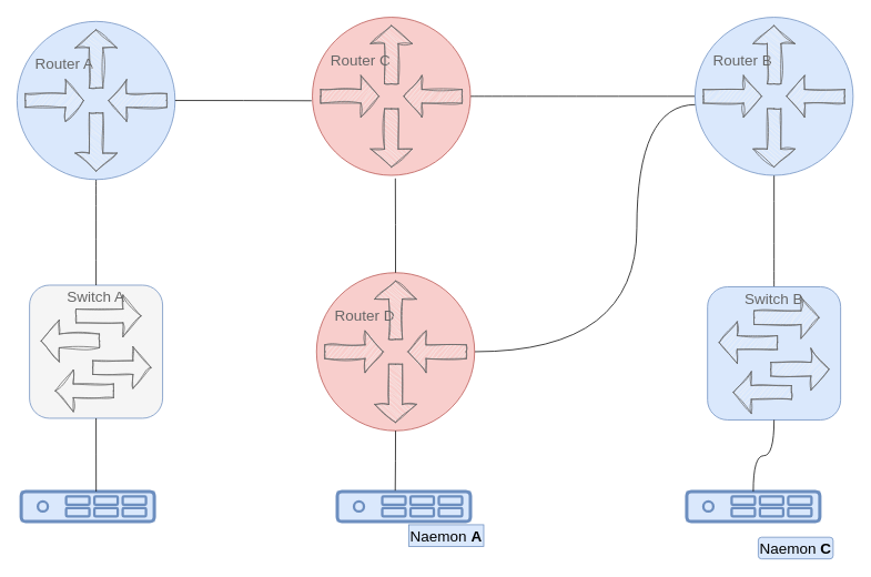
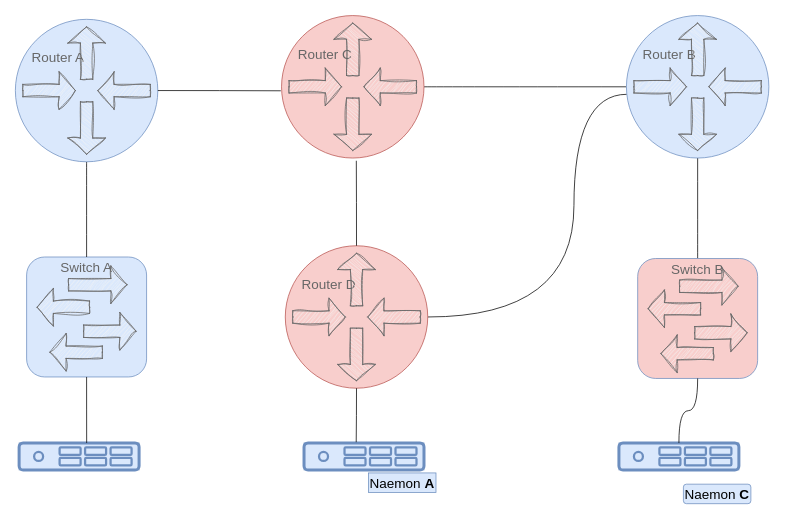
- <mxCell id="31" value="&lt;font style=&quot;font-size: 18px;&quot; color=&quot;#666666&quot;&gt;Switch A&lt;/font&gt;&lt;div&gt;&lt;font color=&quot;#666666&quot;&gt;&lt;br&gt;&lt;/font&gt;&lt;/div&gt;&lt;div&gt;&lt;font color=&quot;#666666&quot;&gt;&lt;br&gt;&lt;/font&gt;&lt;/div&gt;&lt;div&gt;&lt;font color=&quot;#666666&quot;&gt;&lt;br&gt;&lt;/font&gt;&lt;/div&gt;&lt;div&gt;&lt;font color=&quot;#666666&quot;&gt;&lt;br&gt;&lt;/font&gt;&lt;/div&gt;&lt;div&gt;&lt;font color=&quot;#666666&quot;&gt;&lt;br&gt;&lt;/font&gt;&lt;/div&gt;&lt;div&gt;&lt;font color=&quot;#666666&quot;&gt;&lt;br&gt;&lt;/font&gt;&lt;/div&gt;&lt;div&gt;&lt;font color=&quot;#666666&quot;&gt;&lt;br&gt;&lt;/font&gt;&lt;/div&gt;&lt;div&gt;&lt;font color=&quot;#666666&quot;&gt;&lt;br&gt;&lt;/font&gt;&lt;/div&gt;&lt;div&gt;&lt;br&gt;&lt;/div&gt;" style="rounded=1;whiteSpace=wrap;html=1;fillColor=#f5f5f5;strokeColor=#6c8ebf;container=0;" vertex="1" parent="1"><mxGeometry x="35" y="342" width="160" height="160" as="geometry" /></mxCell>
+ <mxCell id="31" value="&lt;font style=&quot;font-size: 18px;&quot; color=&quot;#666666&quot;&gt;Switch A&lt;/font&gt;&lt;div&gt;&lt;font color=&quot;#666666&quot;&gt;&lt;br&gt;&lt;/font&gt;&lt;/div&gt;&lt;div&gt;&lt;font color=&quot;#666666&quot;&gt;&lt;br&gt;&lt;/font&gt;&lt;/div&gt;&lt;div&gt;&lt;font color=&quot;#666666&quot;&gt;&lt;br&gt;&lt;/font&gt;&lt;/div&gt;&lt;div&gt;&lt;font color=&quot;#666666&quot;&gt;&lt;br&gt;&lt;/font&gt;&lt;/div&gt;&lt;div&gt;&lt;font color=&quot;#666666&quot;&gt;&lt;br&gt;&lt;/font&gt;&lt;/div&gt;&lt;div&gt;&lt;font color=&quot;#666666&quot;&gt;&lt;br&gt;&lt;/font&gt;&lt;/div&gt;&lt;div&gt;&lt;font color=&quot;#666666&quot;&gt;&lt;br&gt;&lt;/font&gt;&lt;/div&gt;&lt;div&gt;&lt;font color=&quot;#666666&quot;&gt;&lt;br&gt;&lt;/font&gt;&lt;/div&gt;&lt;div&gt;&lt;br&gt;&lt;/div&gt;" style="rounded=1;whiteSpace=wrap;html=1;fillColor=#dae8fc;strokeColor=#6c8ebf;container=0;" vertex="1" parent="1"><mxGeometry x="35" y="342" width="160" height="160" as="geometry" /></mxCell>
- <mxCell id="37" value="&lt;font style=&quot;font-size: 18px;&quot; color=&quot;#666666&quot;&gt;Switch B&lt;/font&gt;&lt;div&gt;&lt;font color=&quot;#666666&quot;&gt;&lt;br&gt;&lt;/font&gt;&lt;/div&gt;&lt;div&gt;&lt;font color=&quot;#666666&quot;&gt;&lt;br&gt;&lt;/font&gt;&lt;/div&gt;&lt;div&gt;&lt;font color=&quot;#666666&quot;&gt;&lt;br&gt;&lt;/font&gt;&lt;/div&gt;&lt;div&gt;&lt;font color=&quot;#666666&quot;&gt;&lt;br&gt;&lt;/font&gt;&lt;/div&gt;&lt;div&gt;&lt;font color=&quot;#666666&quot;&gt;&lt;br&gt;&lt;/font&gt;&lt;/div&gt;&lt;div&gt;&lt;font color=&quot;#666666&quot;&gt;&lt;br&gt;&lt;/font&gt;&lt;/div&gt;&lt;div&gt;&lt;font color=&quot;#666666&quot;&gt;&lt;br&gt;&lt;/font&gt;&lt;/div&gt;&lt;div&gt;&lt;font color=&quot;#666666&quot;&gt;&lt;br&gt;&lt;/font&gt;&lt;/div&gt;&lt;div&gt;&lt;br&gt;&lt;/div&gt;" style="rounded=1;whiteSpace=wrap;html=1;fillColor=#dae8fc;strokeColor=#6c8ebf;container=0;" vertex="1" parent="1"><mxGeometry x="850" y="344" width="160" height="160" as="geometry" /></mxCell>
+ <mxCell id="37" value="&lt;font style=&quot;font-size: 18px;&quot; color=&quot;#666666&quot;&gt;Switch B&lt;/font&gt;&lt;div&gt;&lt;font color=&quot;#666666&quot;&gt;&lt;br&gt;&lt;/font&gt;&lt;/div&gt;&lt;div&gt;&lt;font color=&quot;#666666&quot;&gt;&lt;br&gt;&lt;/font&gt;&lt;/div&gt;&lt;div&gt;&lt;font color=&quot;#666666&quot;&gt;&lt;br&gt;&lt;/font&gt;&lt;/div&gt;&lt;div&gt;&lt;font color=&quot;#666666&quot;&gt;&lt;br&gt;&lt;/font&gt;&lt;/div&gt;&lt;div&gt;&lt;font color=&quot;#666666&quot;&gt;&lt;br&gt;&lt;/font&gt;&lt;/div&gt;&lt;div&gt;&lt;font color=&quot;#666666&quot;&gt;&lt;br&gt;&lt;/font&gt;&lt;/div&gt;&lt;div&gt;&lt;font color=&quot;#666666&quot;&gt;&lt;br&gt;&lt;/font&gt;&lt;/div&gt;&lt;div&gt;&lt;font color=&quot;#666666&quot;&gt;&lt;br&gt;&lt;/font&gt;&lt;/div&gt;&lt;div&gt;&lt;br&gt;&lt;/div&gt;" style="rounded=1;whiteSpace=wrap;html=1;fillColor=#f8cecc;strokeColor=#6c8ebf;container=0;" vertex="1" parent="1"><mxGeometry x="850" y="344" width="160" height="160" as="geometry" /></mxCell>
